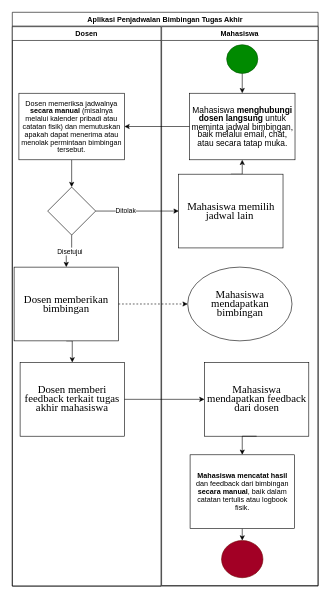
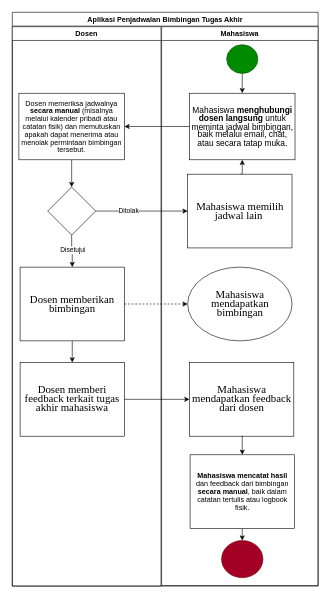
- <mxCell id="15" value="&lt;div style=&quot;line-height: 108%;&quot;&gt;&lt;span style=&quot;font-family: &amp;quot;Times New Roman&amp;quot;, serif; text-align: justify; white-space-collapse: preserve;&quot;&gt;&lt;font style=&quot;font-size: 18px;&quot;&gt;Mahasiswa memilih jadwal lain &lt;/font&gt;&lt;/span&gt;&lt;br&gt;&lt;/div&gt;" style="rounded=0;whiteSpace=wrap;html=1;fontFamily=Helvetica;fontSize=12;fontColor=#000000;align=center;" parent="12" vertex="1"><mxGeometry x="28.5" y="246" width="174" height="123" as="geometry" /></mxCell>
+ <mxCell id="15" value="&lt;div style=&quot;line-height: 108%;&quot;&gt;&lt;span style=&quot;font-family: &amp;quot;Times New Roman&amp;quot;, serif; text-align: justify; white-space-collapse: preserve;&quot;&gt;&lt;font style=&quot;font-size: 18px;&quot;&gt;Mahasiswa memilih jadwal lain &lt;/font&gt;&lt;/span&gt;&lt;br&gt;&lt;/div&gt;" style="rounded=0;whiteSpace=wrap;html=1;fontFamily=Helvetica;fontSize=12;fontColor=#000000;align=center;" parent="12" vertex="1"><mxGeometry x="43.5" y="246" width="174" height="123" as="geometry" /></mxCell>
- <mxCell id="7" value="&lt;div style=&quot;line-height: 108%;&quot;&gt;&lt;span style=&quot;font-family: &amp;quot;Times New Roman&amp;quot;, serif; text-align: justify; white-space-collapse: preserve;&quot;&gt;&lt;font style=&quot;font-size: 18px;&quot;&gt;Dosen memberikan bimbingan&lt;/font&gt;&lt;/span&gt;&lt;br&gt;&lt;/div&gt;" style="rounded=0;whiteSpace=wrap;html=1;fontFamily=Helvetica;fontSize=12;fontColor=#000000;align=center;" parent="3" vertex="1"><mxGeometry x="3" y="401" width="174" height="123" as="geometry" /></mxCell>
+ <mxCell id="7" value="&lt;div style=&quot;line-height: 108%;&quot;&gt;&lt;span style=&quot;font-family: &amp;quot;Times New Roman&amp;quot;, serif; text-align: justify; white-space-collapse: preserve;&quot;&gt;&lt;font style=&quot;font-size: 18px;&quot;&gt;Dosen memberikan bimbingan&lt;/font&gt;&lt;/span&gt;&lt;br&gt;&lt;/div&gt;" style="rounded=0;whiteSpace=wrap;html=1;fontFamily=Helvetica;fontSize=12;fontColor=#000000;align=center;" parent="3" vertex="1"><mxGeometry x="13" y="401" width="174" height="123" as="geometry" /></mxCell>
- <mxCell id="17" value="&lt;div style=&quot;line-height: 108%;&quot;&gt;&lt;span style=&quot;font-family: &amp;quot;Times New Roman&amp;quot;, serif; white-space-collapse: preserve;&quot;&gt;&lt;font style=&quot;font-size: 18px;&quot;&gt;Mahasiswa mendapatkan feedback dari dosen&lt;/font&gt;&lt;/span&gt;&lt;br&gt;&lt;/div&gt;" style="rounded=0;whiteSpace=wrap;html=1;fontFamily=Helvetica;fontSize=12;fontColor=#000000;align=center;" parent="12" vertex="1"><mxGeometry x="71.5" y="560" width="174" height="123" as="geometry" /></mxCell>
+ <mxCell id="17" value="&lt;div style=&quot;line-height: 108%;&quot;&gt;&lt;span style=&quot;font-family: &amp;quot;Times New Roman&amp;quot;, serif; white-space-collapse: preserve;&quot;&gt;&lt;font style=&quot;font-size: 18px;&quot;&gt;Mahasiswa mendapatkan feedback dari dosen&lt;/font&gt;&lt;/span&gt;&lt;br&gt;&lt;/div&gt;" style="rounded=0;whiteSpace=wrap;html=1;fontFamily=Helvetica;fontSize=12;fontColor=#000000;align=center;" parent="12" vertex="1"><mxGeometry x="46.5" y="560" width="174" height="123" as="geometry" /></mxCell>
